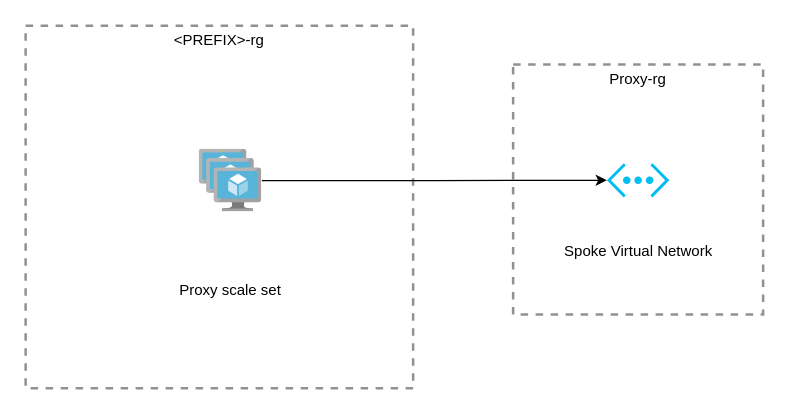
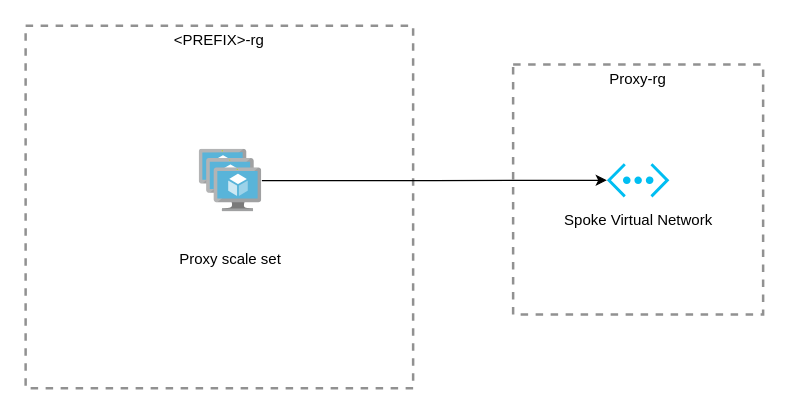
- <mxCell id="7" value="Spoke Virtual Network" style="text;html=1;strokeColor=none;fillColor=none;align=center;verticalAlign=middle;whiteSpace=wrap;rounded=0;" vertex="1" parent="5"><mxGeometry x="37.5" y="140" width="125" height="20" as="geometry" /></mxCell>
+ <mxCell id="7" value="Spoke Virtual Network" style="text;html=1;strokeColor=none;fillColor=none;align=center;verticalAlign=middle;whiteSpace=wrap;rounded=0;" vertex="1" parent="5"><mxGeometry x="37.5" y="115" width="125" height="20" as="geometry" /></mxCell>
- <mxCell id="4" value="Proxy scale set" style="text;html=1;strokeColor=none;fillColor=none;align=center;verticalAlign=middle;whiteSpace=wrap;rounded=0;" vertex="1" parent="2"><mxGeometry x="121" y="201.5" width="86" height="20" as="geometry" /></mxCell>
+ <mxCell id="4" value="Proxy scale set" style="text;html=1;strokeColor=none;fillColor=none;align=center;verticalAlign=middle;whiteSpace=wrap;rounded=0;" vertex="1" parent="2"><mxGeometry x="121" y="176.5" width="86" height="20" as="geometry" /></mxCell>
